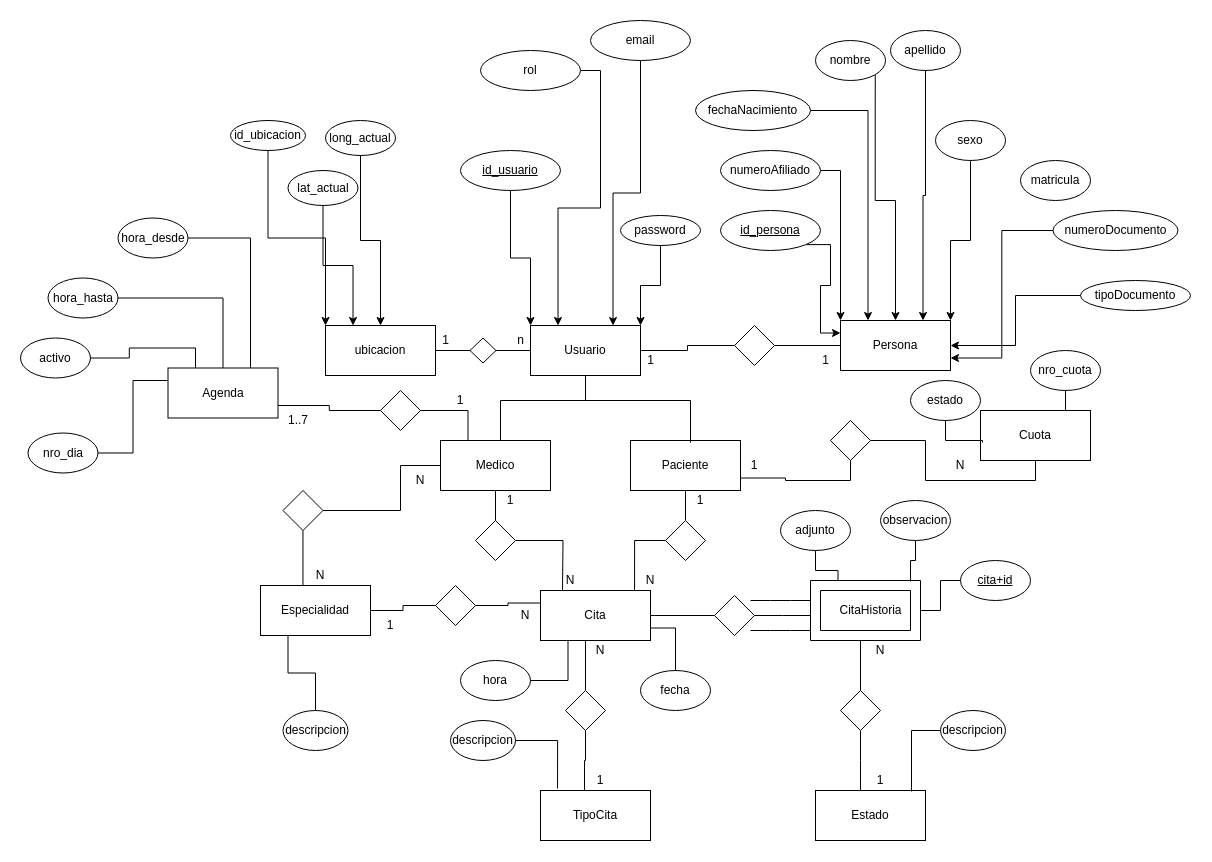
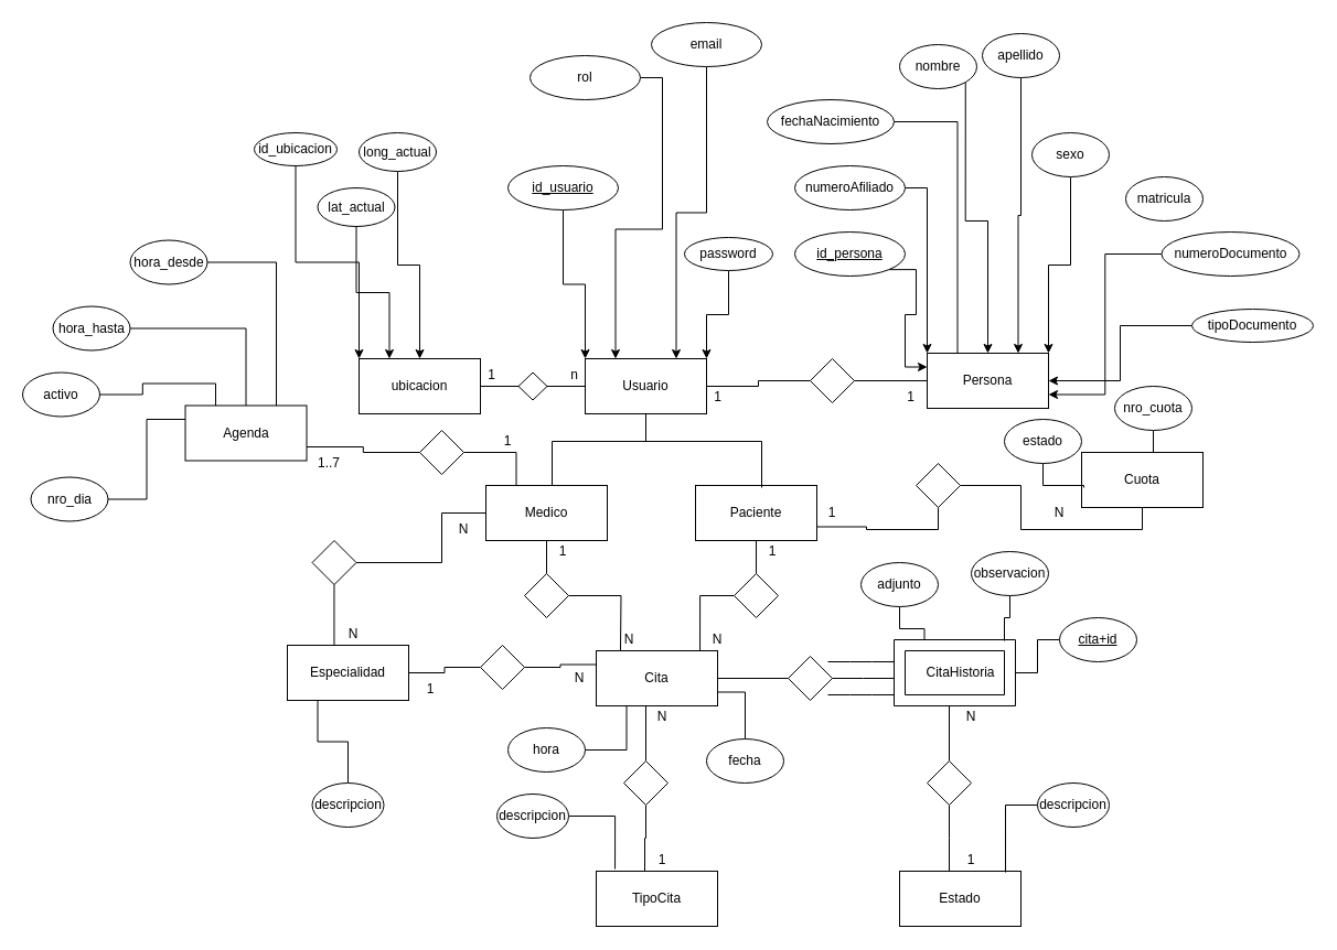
- <mxCell id="96" style="edgeStyle=orthogonalEdgeStyle;rounded=0;orthogonalLoop=1;jettySize=auto;html=1;exitX=1;exitY=0.5;exitDx=0;exitDy=0;entryX=0.25;entryY=0;entryDx=0;entryDy=0;" edge="1" parent="1" source="97" target="93"><mxGeometry relative="1" as="geometry" /></mxCell>
+ <mxCell id="96" style="edgeStyle=orthogonalEdgeStyle;rounded=0;orthogonalLoop=1;jettySize=auto;html=1;exitX=1;exitY=0.5;exitDx=0;exitDy=0;entryX=0.25;entryY=0;entryDx=0;entryDy=0;endArrow=none;" edge="1" parent="1" source="97" target="93"><mxGeometry relative="1" as="geometry" /></mxCell>
- <mxCell id="89" value="nro_cuota" style="ellipse;whiteSpace=wrap;html=1;" parent="1" vertex="1"><mxGeometry x="1030" y="350" width="70" height="40" as="geometry" /></mxCell>
+ <mxCell id="89" value="nro_cuota" style="ellipse;whiteSpace=wrap;html=1;" parent="1" vertex="1"><mxGeometry x="1010" y="350" width="70" height="40" as="geometry" /></mxCell>
